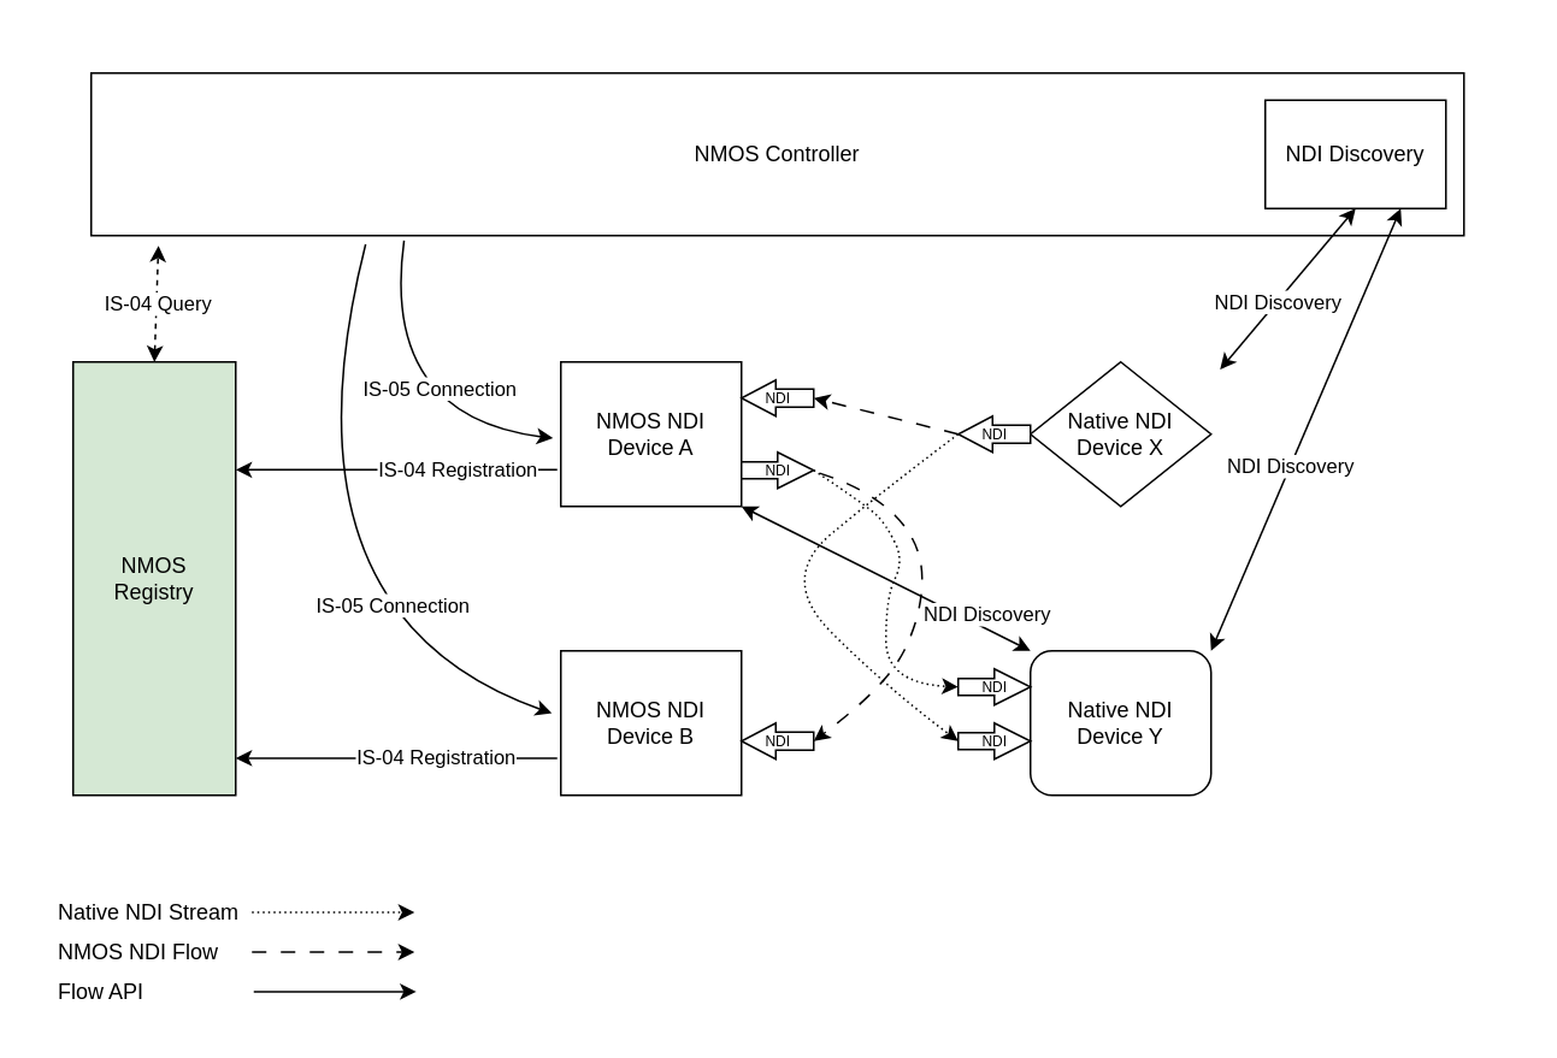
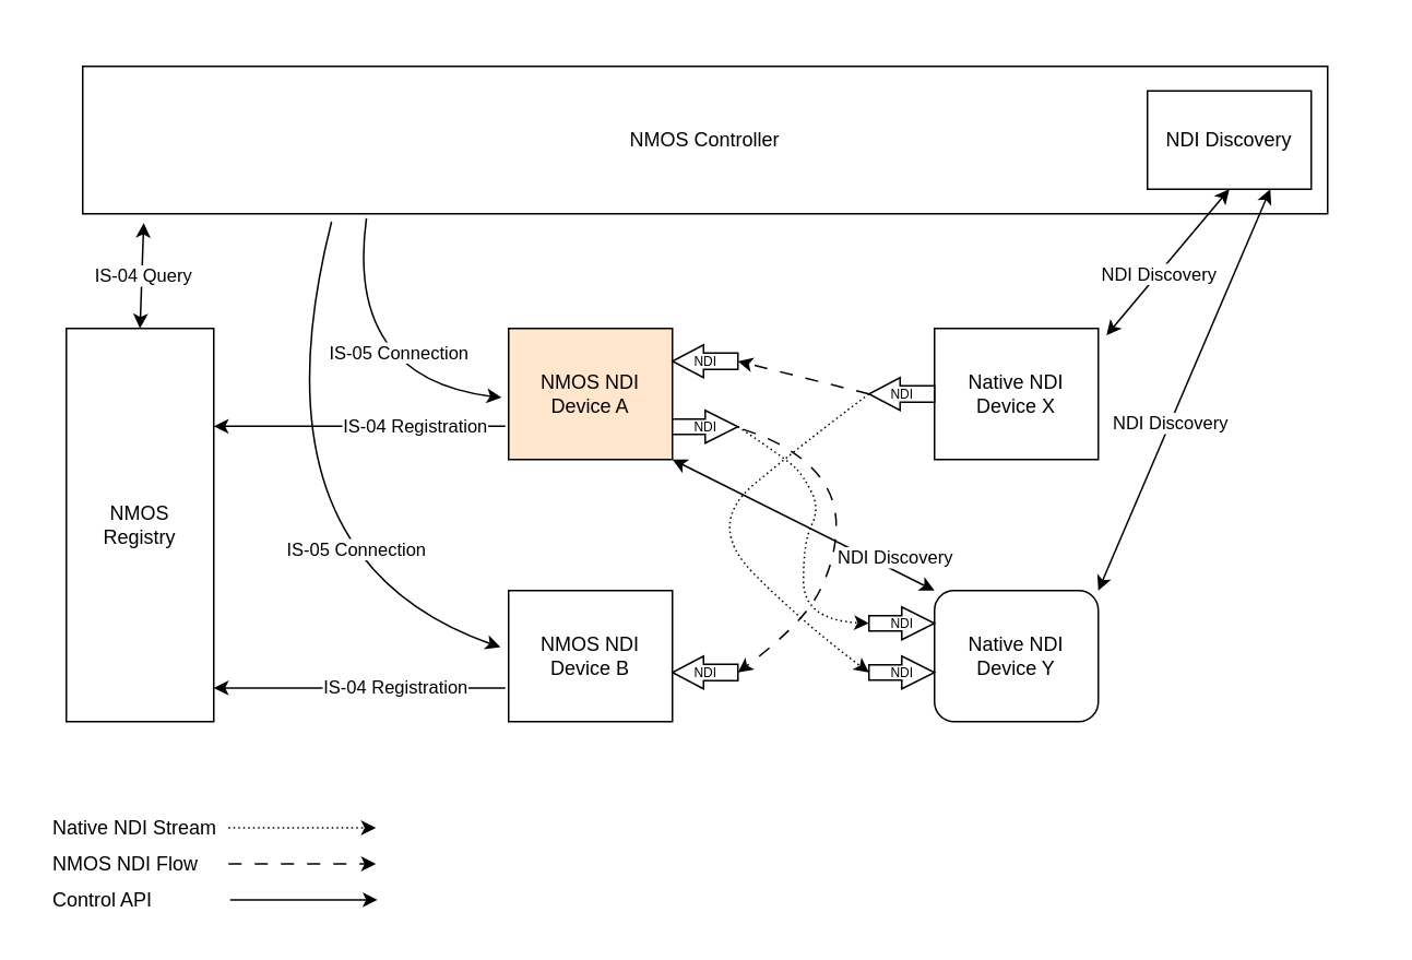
- <mxCell id="6" value="" style="endArrow=classic;startArrow=classic;html=1;rounded=0;exitX=0.5;exitY=0;exitDx=0;exitDy=0;entryX=0.049;entryY=1.062;entryDx=0;entryDy=0;entryPerimeter=0;dashed=1;" parent="1" source="4" target="2" edge="1"><mxGeometry width="50" height="50" relative="1" as="geometry"><mxPoint x="270" y="180" as="sourcePoint" /><mxPoint x="120" y="130" as="targetPoint" /></mxGeometry></mxCell>
+ <mxCell id="6" value="" style="endArrow=classic;startArrow=classic;html=1;rounded=0;exitX=0.5;exitY=0;exitDx=0;exitDy=0;entryX=0.049;entryY=1.062;entryDx=0;entryDy=0;entryPerimeter=0;" parent="1" source="4" target="2" edge="1"><mxGeometry width="50" height="50" relative="1" as="geometry"><mxPoint x="270" y="180" as="sourcePoint" /><mxPoint x="120" y="130" as="targetPoint" /></mxGeometry></mxCell>
- <mxCell id="11" value="NMOS NDI Device A" style="rounded=0;whiteSpace=wrap;html=1;" parent="1" vertex="1"><mxGeometry x="310" y="200" width="100" height="80" as="geometry" /></mxCell>
+ <mxCell id="11" value="NMOS NDI Device A" style="rounded=0;whiteSpace=wrap;html=1;fillColor=#ffe6cc;" parent="1" vertex="1"><mxGeometry x="310" y="200" width="100" height="80" as="geometry" /></mxCell>
- <mxCell id="9" value="Native NDI Device X" style="rhombus;whiteSpace=wrap;html=1;" parent="1" vertex="1"><mxGeometry x="570" y="200" width="100" height="80" as="geometry" /></mxCell>
+ <mxCell id="9" value="Native NDI Device X" style="rounded=0;whiteSpace=wrap;html=1;" parent="1" vertex="1"><mxGeometry x="570" y="200" width="100" height="80" as="geometry" /></mxCell>
- <mxCell id="4" value="NMOS&lt;br&gt;Registry" style="rounded=0;whiteSpace=wrap;html=1;fillColor=#d5e8d4;" parent="1" vertex="1"><mxGeometry x="40" y="200" width="90" height="240" as="geometry" /></mxCell>
+ <mxCell id="4" value="NMOS&lt;br&gt;Registry" style="rounded=0;whiteSpace=wrap;html=1;" parent="1" vertex="1"><mxGeometry x="40" y="200" width="90" height="240" as="geometry" /></mxCell>
- <mxCell id="33" value="Flow API" style="text;strokeColor=none;align=left;fillColor=none;html=1;verticalAlign=middle;whiteSpace=wrap;rounded=0;" parent="1" vertex="1"><mxGeometry x="30" y="534" width="130" height="30" as="geometry" /></mxCell>
+ <mxCell id="33" value="Control API" style="text;strokeColor=none;align=left;fillColor=none;html=1;verticalAlign=middle;whiteSpace=wrap;rounded=0;" parent="1" vertex="1"><mxGeometry x="30" y="534" width="130" height="30" as="geometry" /></mxCell>
